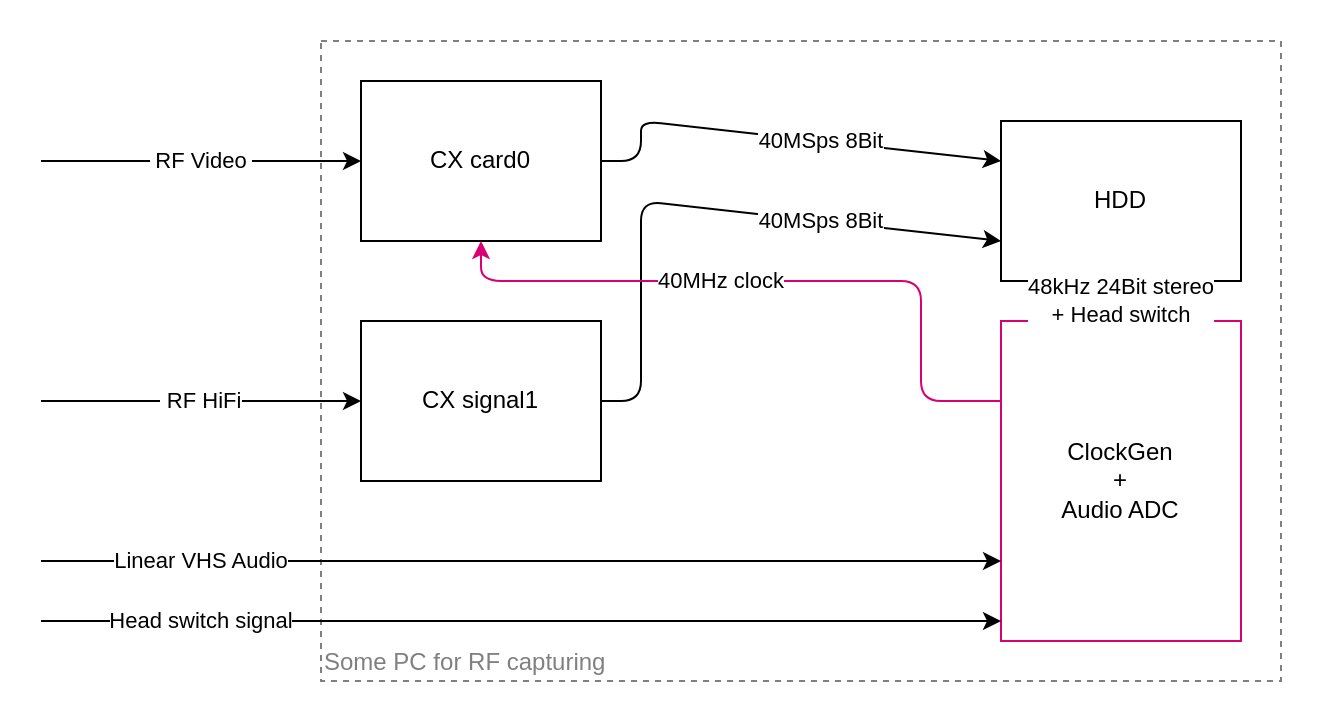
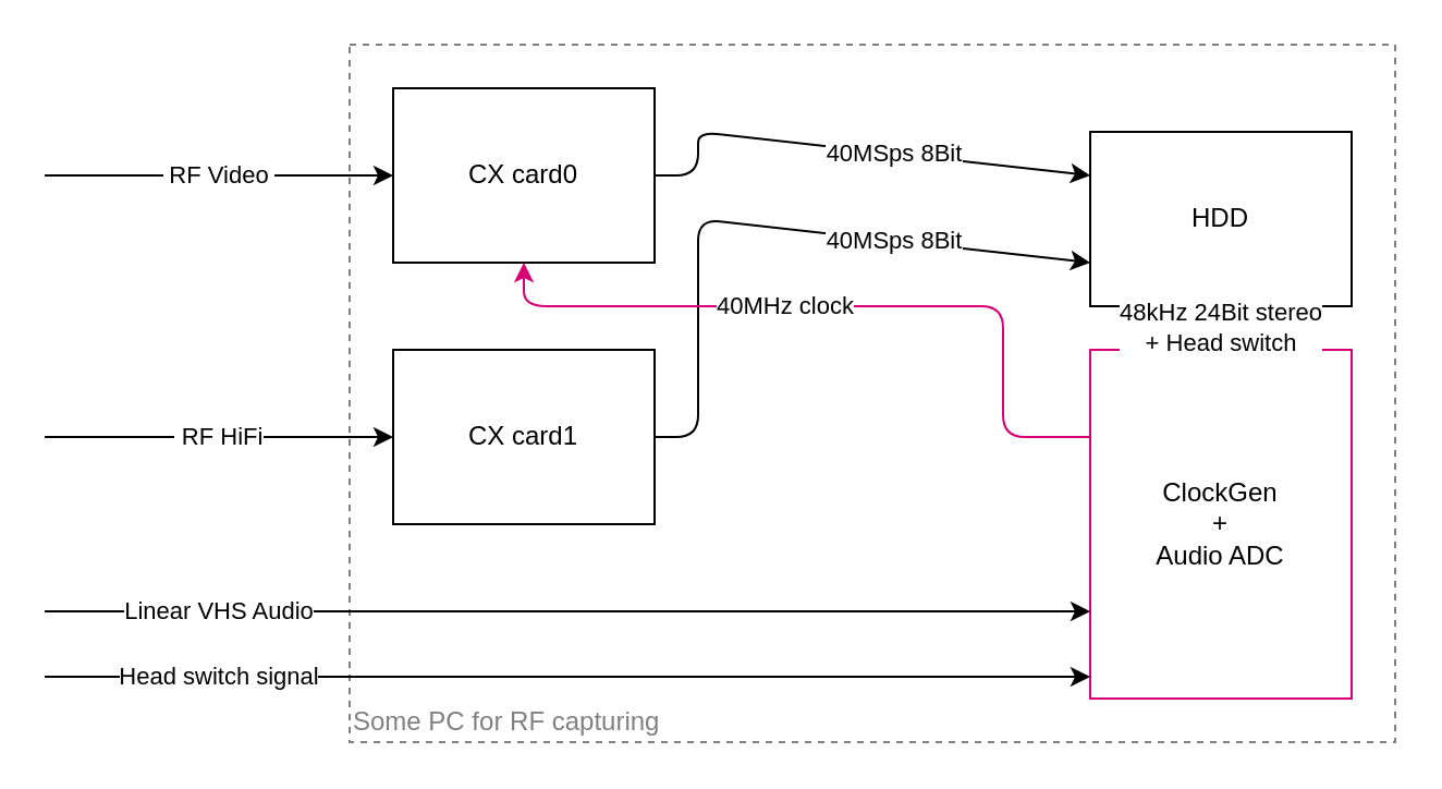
- <mxCell id="5" value="CX signal1" style="rounded=0;whiteSpace=wrap;html=1;" parent="3" vertex="1"><mxGeometry x="180" y="160" width="120" height="80" as="geometry" /></mxCell>
+ <mxCell id="5" value="CX card1" style="rounded=0;whiteSpace=wrap;html=1;" parent="3" vertex="1"><mxGeometry x="180" y="160" width="120" height="80" as="geometry" /></mxCell>
